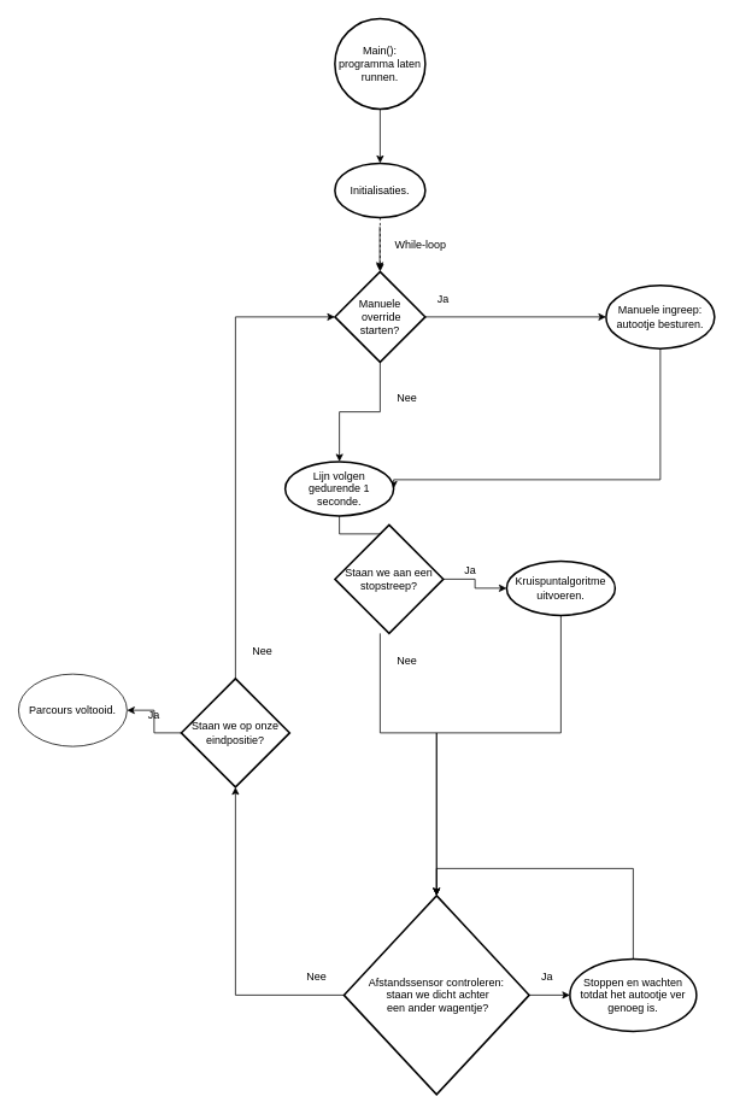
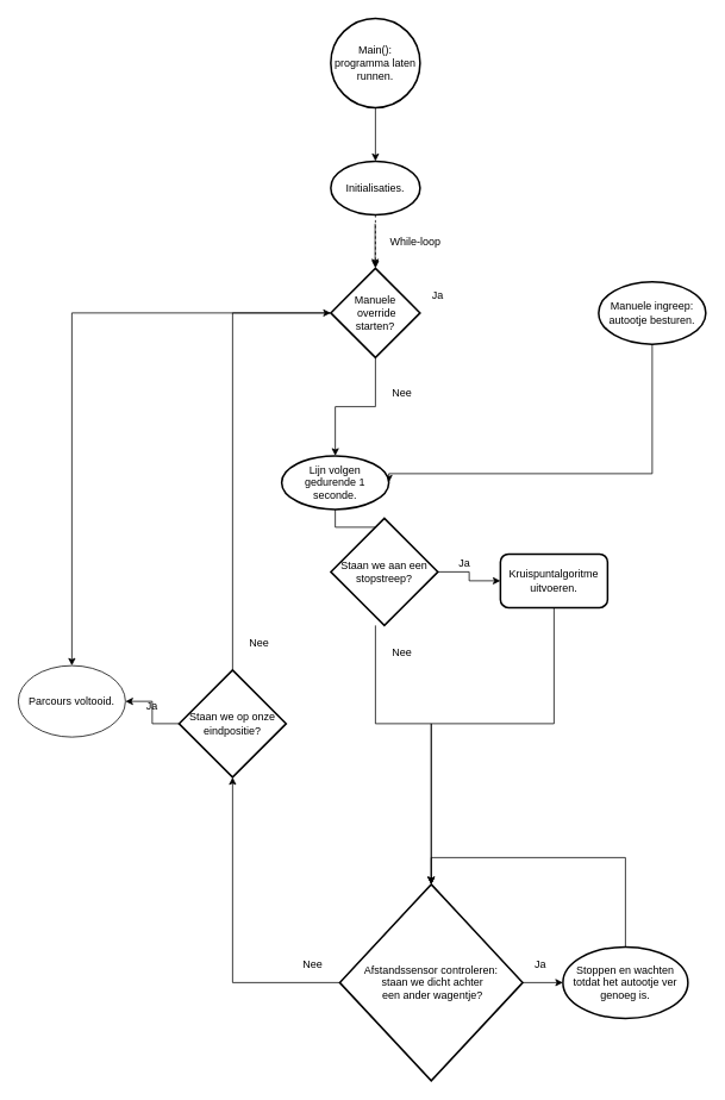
- <mxCell id="6" style="edgeStyle=orthogonalEdgeStyle;rounded=0;orthogonalLoop=1;jettySize=auto;html=1;entryX=0;entryY=0.5;entryDx=0;entryDy=0;" edge="1" parent="1" source="7" target="9"><mxGeometry relative="1" as="geometry" /></mxCell>
+ <mxCell id="6" style="edgeStyle=orthogonalEdgeStyle;rounded=0;orthogonalLoop=1;jettySize=auto;html=1;" edge="1" parent="1" source="7" target="36"><mxGeometry relative="1" as="geometry" /></mxCell>
- <mxCell id="21" value="Kruispuntalgoritme uitvoeren." style="ellipse;whiteSpace=wrap;html=1;strokeWidth=2;" parent="1" vertex="1"><mxGeometry x="560" y="620" width="120" height="60" as="geometry" /></mxCell>
+ <mxCell id="21" value="Kruispuntalgoritme uitvoeren." style="whiteSpace=wrap;html=1;strokeWidth=2;rounded=1;" parent="1" vertex="1"><mxGeometry x="560" y="620" width="120" height="60" as="geometry" /></mxCell>
